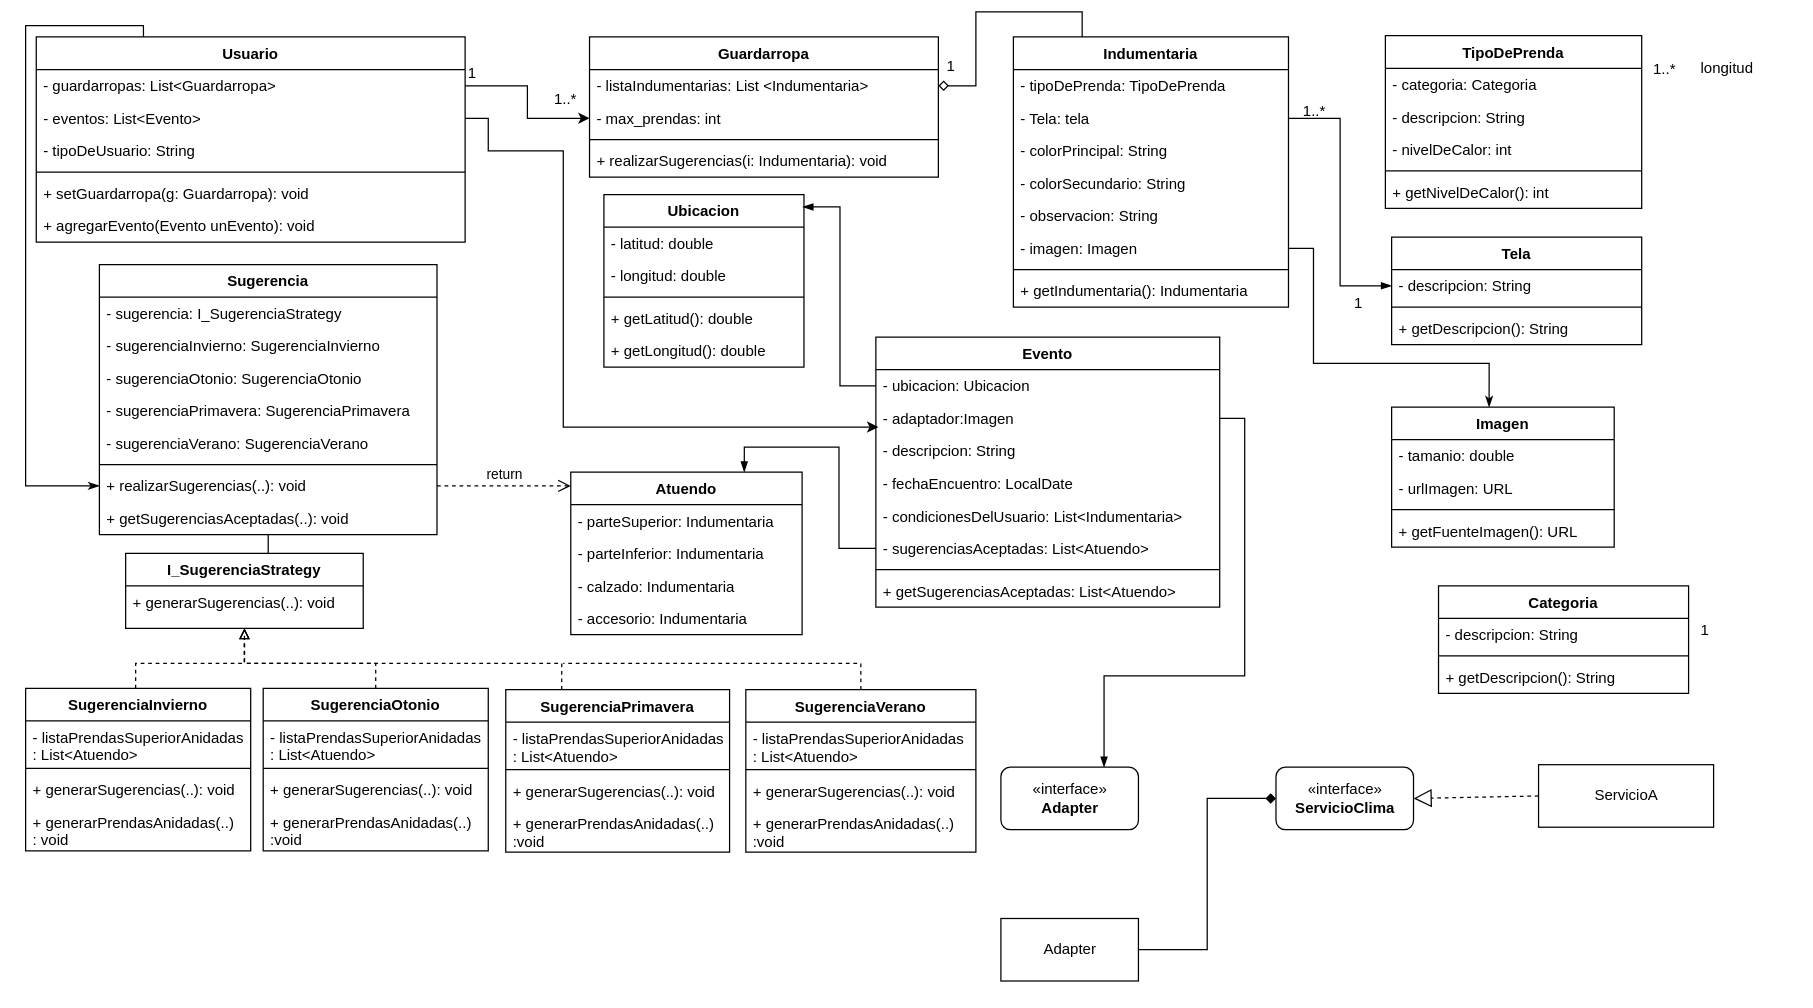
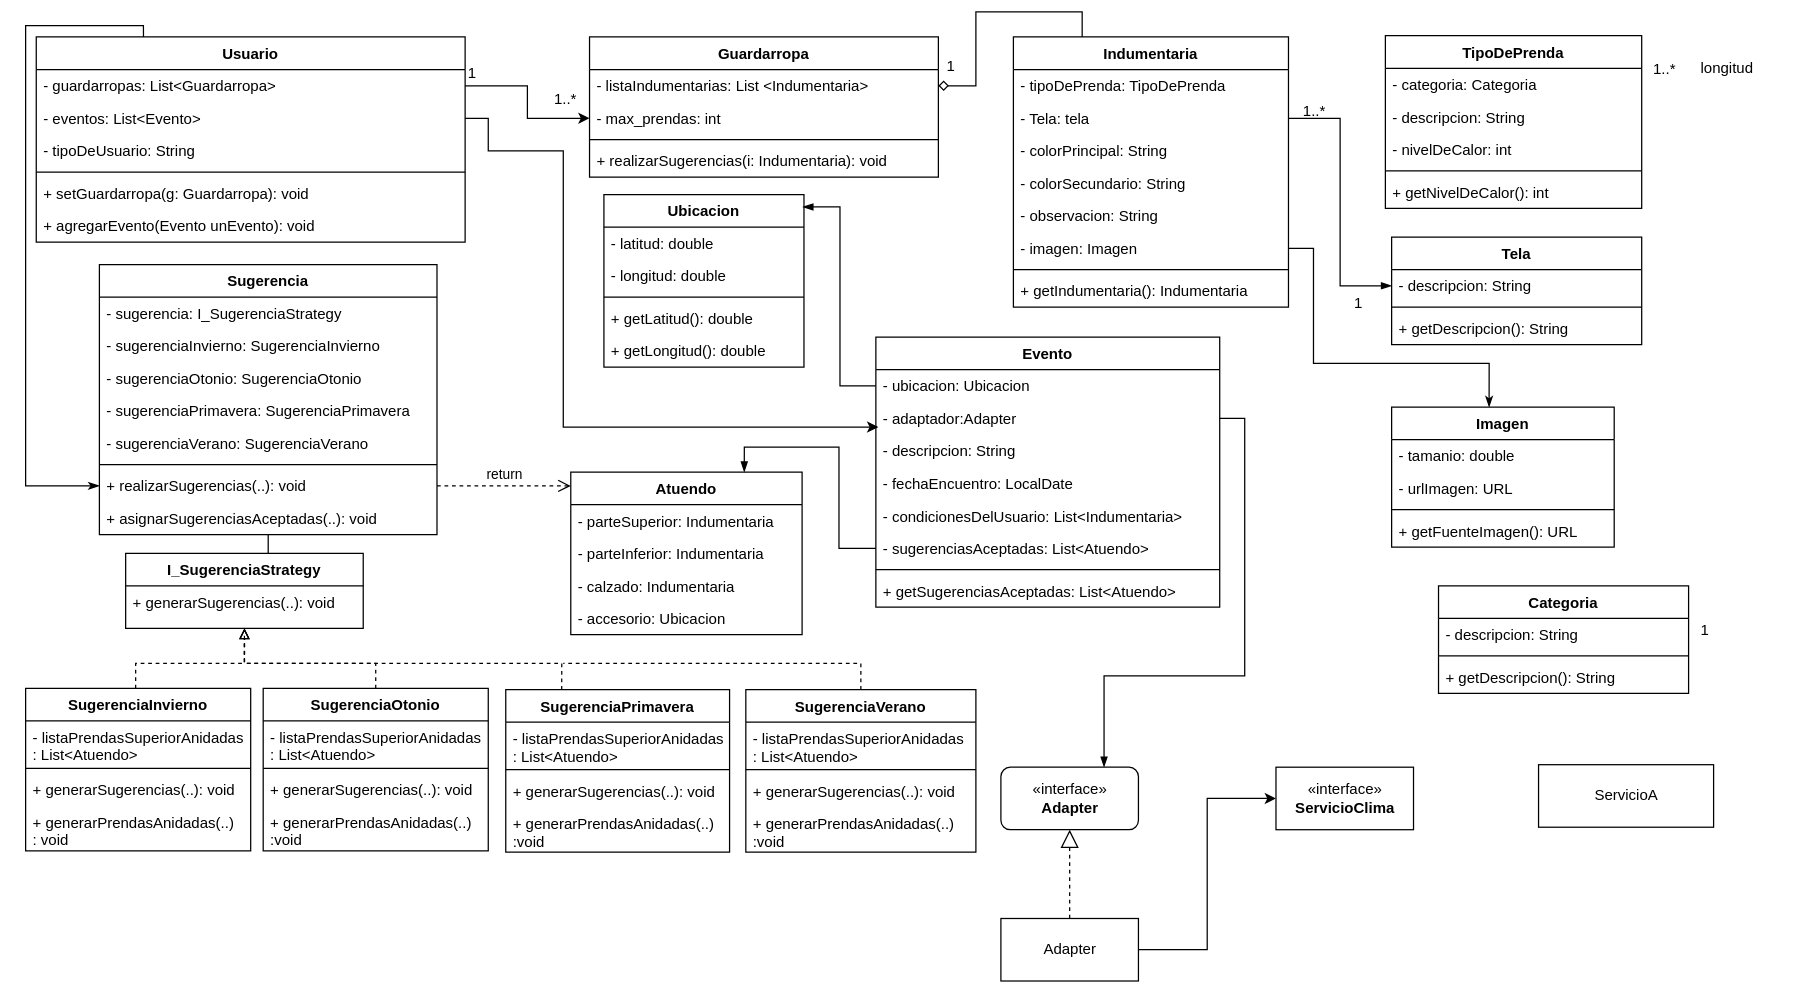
- <mxCell id="67" value="- adaptador:Imagen " style="text;strokeColor=none;fillColor=none;align=left;verticalAlign=top;spacingLeft=4;spacingRight=4;overflow=hidden;rotatable=0;points=[[0,0.5],[1,0.5]];portConstraint=eastwest;" parent="65" vertex="1"><mxGeometry y="52" width="275" height="26" as="geometry" /></mxCell>
+ <mxCell id="67" value="- adaptador:Adapter " style="text;strokeColor=none;fillColor=none;align=left;verticalAlign=top;spacingLeft=4;spacingRight=4;overflow=hidden;rotatable=0;points=[[0,0.5],[1,0.5]];portConstraint=eastwest;" parent="65" vertex="1"><mxGeometry y="52" width="275" height="26" as="geometry" /></mxCell>
- <mxCell id="61" value="+ getSugerenciasAceptadas(..): void" style="text;strokeColor=none;fillColor=none;align=left;verticalAlign=top;spacingLeft=4;spacingRight=4;overflow=hidden;rotatable=0;points=[[0,0.5],[1,0.5]];portConstraint=eastwest;" parent="53" vertex="1"><mxGeometry y="190" width="270" height="26" as="geometry" /></mxCell>
+ <mxCell id="61" value="+ asignarSugerenciasAceptadas(..): void" style="text;strokeColor=none;fillColor=none;align=left;verticalAlign=top;spacingLeft=4;spacingRight=4;overflow=hidden;rotatable=0;points=[[0,0.5],[1,0.5]];portConstraint=eastwest;" parent="53" vertex="1"><mxGeometry y="190" width="270" height="26" as="geometry" /></mxCell>
- <mxCell id="51" value="- accesorio: Indumentaria" style="text;strokeColor=none;fillColor=none;align=left;verticalAlign=top;spacingLeft=4;spacingRight=4;overflow=hidden;rotatable=0;points=[[0,0.5],[1,0.5]];portConstraint=eastwest;" parent="47" vertex="1"><mxGeometry y="104" width="185" height="26" as="geometry" /></mxCell>
+ <mxCell id="51" value="- accesorio: Ubicacion" style="text;strokeColor=none;fillColor=none;align=left;verticalAlign=top;spacingLeft=4;spacingRight=4;overflow=hidden;rotatable=0;points=[[0,0.5],[1,0.5]];portConstraint=eastwest;" parent="47" vertex="1"><mxGeometry y="104" width="185" height="26" as="geometry" /></mxCell>
- <mxCell id="76" value="" style="endArrow=block;dashed=1;endFill=0;endSize=12;html=1;exitX=0;exitY=0.5;exitDx=0;exitDy=0;entryX=1;entryY=0.5;entryDx=0;entryDy=0;" parent="1" source="75" target="74" edge="1"><mxGeometry width="160" relative="1" as="geometry"><mxPoint x="1191.5" y="690.5" as="sourcePoint" /><mxPoint x="1311.5" y="691" as="targetPoint" /></mxGeometry></mxCell>
- <mxCell id="115" style="edgeStyle=orthogonalEdgeStyle;rounded=0;orthogonalLoop=1;jettySize=auto;html=1;exitX=1;exitY=0.5;exitDx=0;exitDy=0;entryX=0;entryY=0.5;entryDx=0;entryDy=0;endArrow=diamond;" parent="1" source="116" target="74" edge="1"><mxGeometry relative="1" as="geometry" /></mxCell>
+ <mxCell id="115" style="edgeStyle=orthogonalEdgeStyle;rounded=0;orthogonalLoop=1;jettySize=auto;html=1;exitX=1;exitY=0.5;exitDx=0;exitDy=0;entryX=0;entryY=0.5;entryDx=0;entryDy=0;" parent="1" source="116" target="74" edge="1"><mxGeometry relative="1" as="geometry" /></mxCell>
- <mxCell id="74" value="«interface»&lt;br&gt;&lt;b&gt;ServicioClima&lt;/b&gt;" style="html=1;rounded=1;" parent="1" vertex="1"><mxGeometry x="1020" y="613" width="110" height="50" as="geometry" /></mxCell>
+ <mxCell id="74" value="«interface»&lt;br&gt;&lt;b&gt;ServicioClima&lt;/b&gt;" style="html=1;" parent="1" vertex="1"><mxGeometry x="1020" y="613" width="110" height="50" as="geometry" /></mxCell>
+ <mxCell id="118" value="" style="endArrow=block;dashed=1;endFill=0;endSize=12;html=1;exitX=0.5;exitY=0;exitDx=0;exitDy=0;entryX=0.5;entryY=1;entryDx=0;entryDy=0;" parent="1" source="116" target="117" edge="1"><mxGeometry width="160" relative="1" as="geometry"><mxPoint x="1102.5" y="692.5" as="sourcePoint" /><mxPoint x="1004" y="692.5" as="targetPoint" /></mxGeometry></mxCell>
